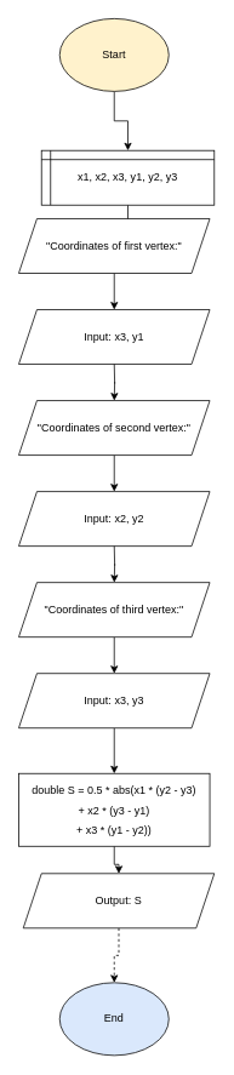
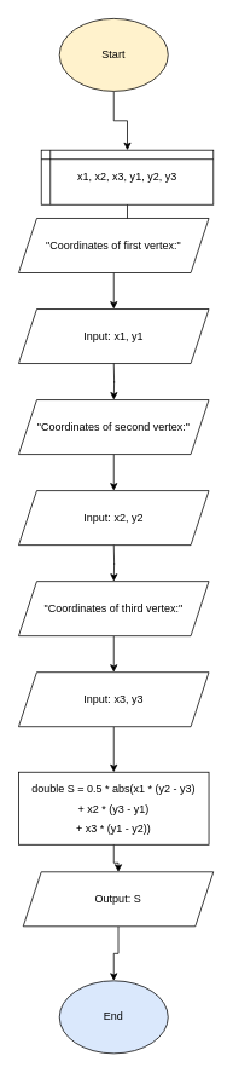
- <mxCell id="8" value="Input: x3, y1" style="shape=parallelogram;perimeter=parallelogramPerimeter;whiteSpace=wrap;html=1;fixedSize=1;" vertex="1" parent="1"><mxGeometry x="20" y="340" width="210" height="60" as="geometry" /></mxCell>
+ <mxCell id="8" value="Input: x1, y1" style="shape=parallelogram;perimeter=parallelogramPerimeter;whiteSpace=wrap;html=1;fixedSize=1;" vertex="1" parent="1"><mxGeometry x="20" y="340" width="210" height="60" as="geometry" /></mxCell>
- <mxCell id="20" value="" style="edgeStyle=orthogonalEdgeStyle;rounded=0;orthogonalLoop=1;jettySize=auto;html=1;dashed=1;" edge="1" parent="1" source="21" target="22"><mxGeometry relative="1" as="geometry" /></mxCell>
+ <mxCell id="20" value="" style="edgeStyle=orthogonalEdgeStyle;rounded=0;orthogonalLoop=1;jettySize=auto;html=1;" edge="1" parent="1" source="21" target="22"><mxGeometry relative="1" as="geometry" /></mxCell>
